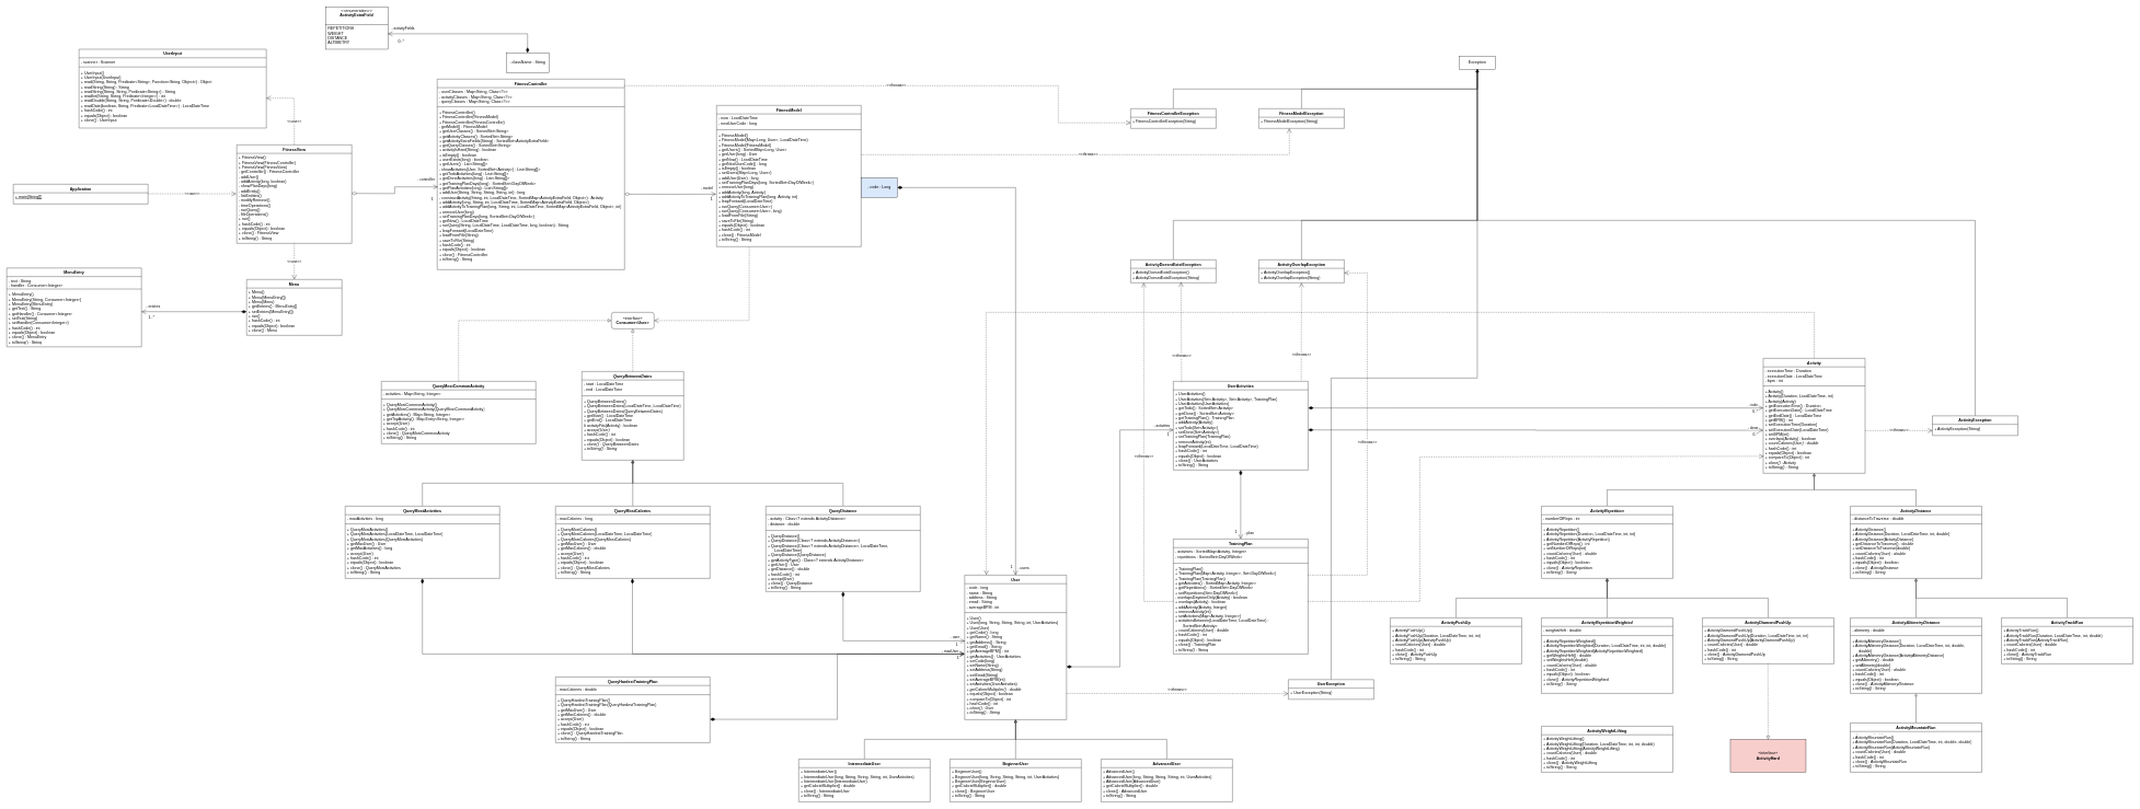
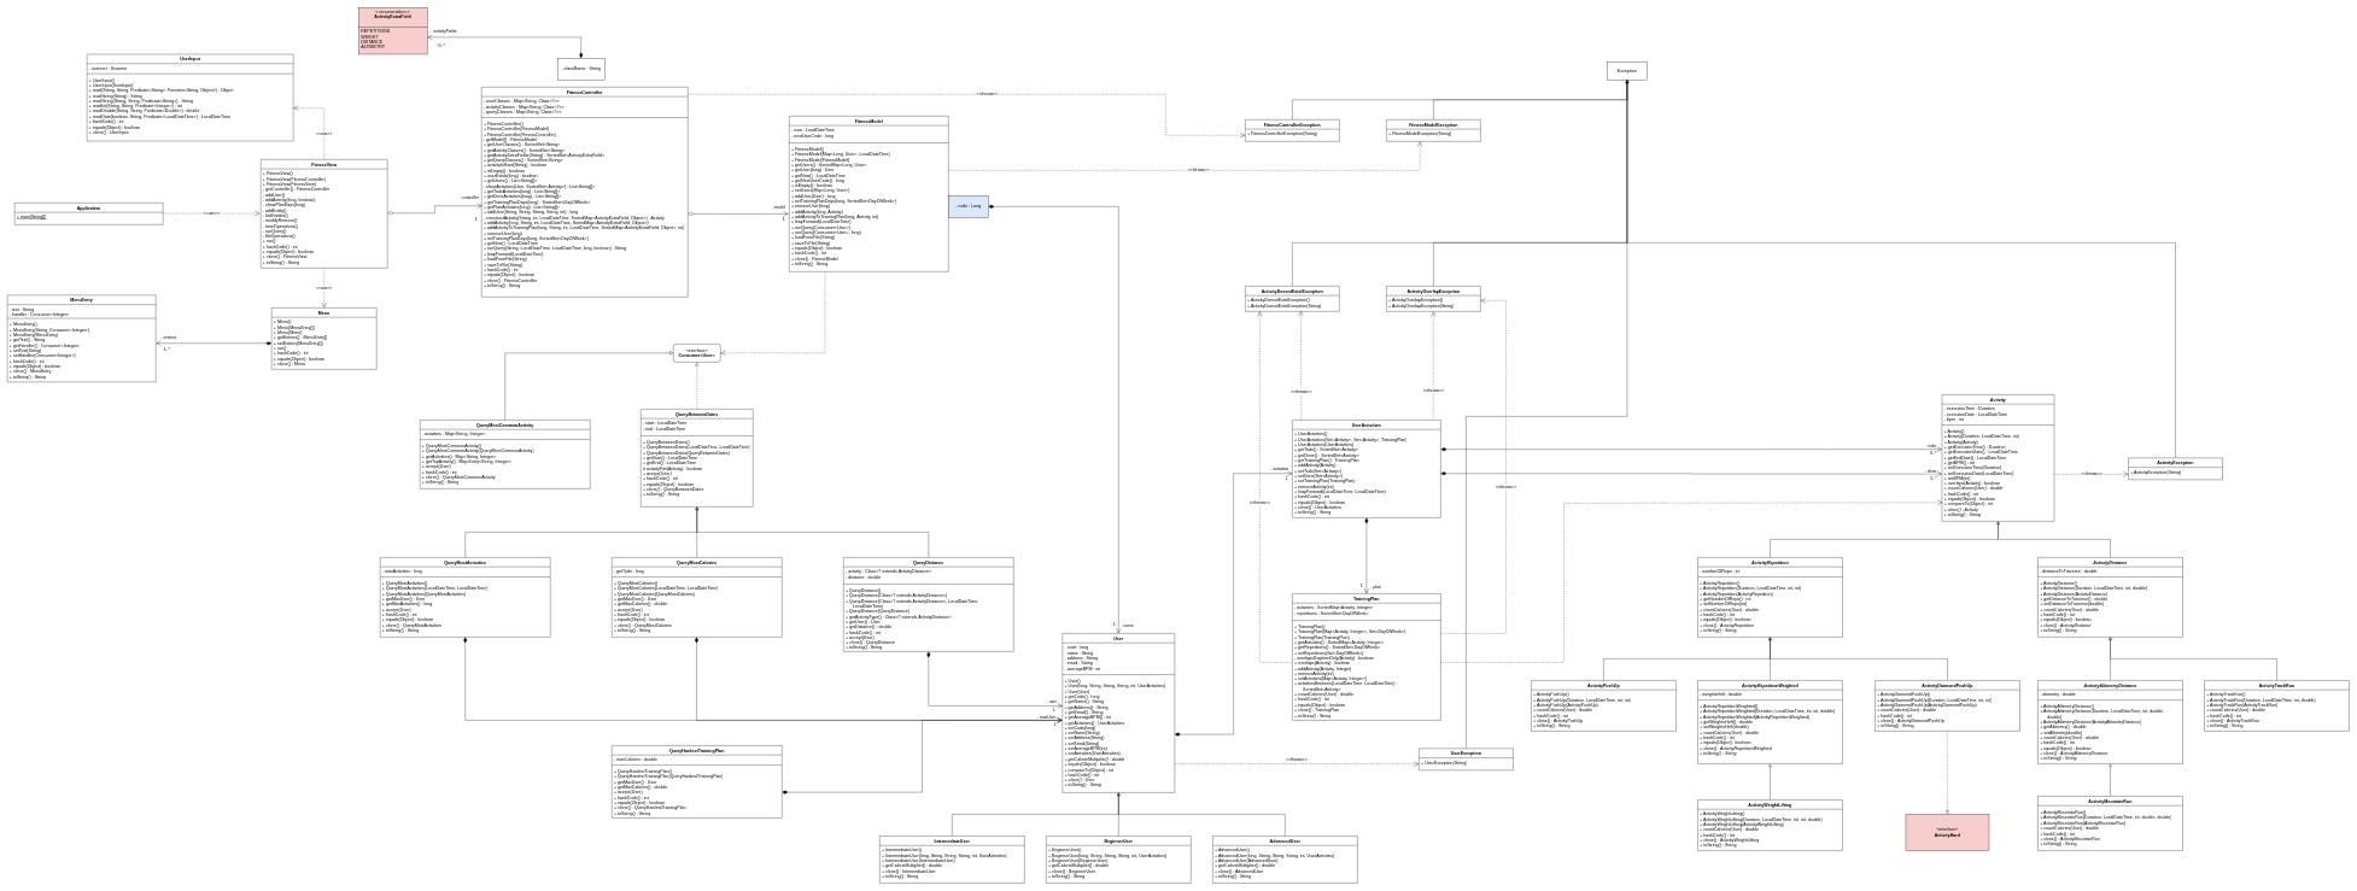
- <mxCell id="127" value="&lt;p style=&quot;margin:0px;margin-top:4px;text-align:center;&quot;&gt;&lt;i&gt;&amp;lt;&amp;lt;&lt;/i&gt;enumeration&lt;i&gt;&amp;gt;&amp;gt;&lt;/i&gt;&lt;br&gt;&lt;b&gt;ActivityExtraField&lt;/b&gt;&lt;br&gt;&lt;/p&gt;&lt;br&gt;&lt;hr size=&quot;1&quot; style=&quot;border-style:solid;&quot;&gt;&lt;p style=&quot;margin:0px;margin-left:4px;&quot;&gt;&amp;nbsp;REPETITIONS&lt;/p&gt;&lt;p style=&quot;margin:0px;margin-left:4px;&quot;&gt;&amp;nbsp;WEIGHT&lt;/p&gt;&lt;p style=&quot;margin:0px;margin-left:4px;&quot;&gt;&amp;nbsp;DISTANCE&lt;/p&gt;&lt;p style=&quot;margin:0px;margin-left:4px;&quot;&gt;&amp;nbsp;ALTIMETRY&lt;br&gt;&lt;/p&gt;" style="verticalAlign=top;align=left;overflow=fill;html=1;whiteSpace=wrap;" parent="1" vertex="1"><mxGeometry x="990" y="20" width="190" height="129" as="geometry" /></mxCell>
+ <mxCell id="127" value="&lt;p style=&quot;margin:0px;margin-top:4px;text-align:center;&quot;&gt;&lt;i&gt;&amp;lt;&amp;lt;&lt;/i&gt;enumeration&lt;i&gt;&amp;gt;&amp;gt;&lt;/i&gt;&lt;br&gt;&lt;b&gt;ActivityExtraField&lt;/b&gt;&lt;br&gt;&lt;/p&gt;&lt;br&gt;&lt;hr size=&quot;1&quot; style=&quot;border-style:solid;&quot;&gt;&lt;p style=&quot;margin:0px;margin-left:4px;&quot;&gt;&amp;nbsp;REPETITIONS&lt;/p&gt;&lt;p style=&quot;margin:0px;margin-left:4px;&quot;&gt;&amp;nbsp;WEIGHT&lt;/p&gt;&lt;p style=&quot;margin:0px;margin-left:4px;&quot;&gt;&amp;nbsp;DISTANCE&lt;/p&gt;&lt;p style=&quot;margin:0px;margin-left:4px;&quot;&gt;&amp;nbsp;ALTIMETRY&lt;br&gt;&lt;/p&gt;" style="verticalAlign=top;align=left;overflow=fill;html=1;whiteSpace=wrap;fillColor=#f8cecc;" parent="1" vertex="1"><mxGeometry x="990" y="20" width="190" height="129" as="geometry" /></mxCell>
- <mxCell id="110" value="Exception" style="html=1;whiteSpace=wrap;" parent="1" vertex="1"><mxGeometry x="4440" y="170" width="110" height="40" as="geometry" /></mxCell>
+ <mxCell id="110" value="Exception" style="html=1;whiteSpace=wrap;" parent="1" vertex="1"><mxGeometry x="4440" y="170" width="110" height="50" as="geometry" /></mxCell>
- <mxCell id="157" value="" style="endArrow=open;endSize=12;dashed=1;html=1;rounded=0;exitX=0.5;exitY=0;exitDx=0;exitDy=0;entryX=0.213;entryY=-0.002;entryDx=0;entryDy=0;entryPerimeter=0;" edge="1" parent="1" source="2" target="39"><mxGeometry width="160" relative="1" as="geometry"><mxPoint x="5460" y="990" as="sourcePoint" /><mxPoint x="2980" y="1140" as="targetPoint" /><Array as="points"><mxPoint x="5520" y="950" /><mxPoint x="3000" y="950" /></Array></mxGeometry></mxCell>
- <mxCell id="165" value="" style="endArrow=block;startArrow=none;endFill=0;startFill=0;endSize=8;html=1;verticalAlign=bottom;dashed=1;labelBackgroundColor=none;rounded=0;exitX=0.5;exitY=0;exitDx=0;exitDy=0;entryX=0;entryY=0.5;entryDx=0;entryDy=0;" edge="1" parent="1" source="75" target="162"><mxGeometry width="160" relative="1" as="geometry"><mxPoint x="1360" y="1035" as="sourcePoint" /><mxPoint x="1520" y="1035" as="targetPoint" /><Array as="points"><mxPoint x="1395" y="975" /></Array></mxGeometry></mxCell>
+ <mxCell id="165" value="" style="endArrow=block;startArrow=none;endFill=0;startFill=0;endSize=8;html=1;verticalAlign=bottom;dashed=0;labelBackgroundColor=none;rounded=0;exitX=0.5;exitY=0;exitDx=0;exitDy=0;entryX=0;entryY=0.5;entryDx=0;entryDy=0;" edge="1" parent="1" source="75" target="162"><mxGeometry width="160" relative="1" as="geometry"><mxPoint x="1360" y="1035" as="sourcePoint" /><mxPoint x="1520" y="1035" as="targetPoint" /><Array as="points"><mxPoint x="1395" y="975" /></Array></mxGeometry></mxCell>
- <mxCell id="72" value="&lt;div&gt;- maxCalories : long&lt;br&gt;&lt;/div&gt;" style="text;strokeColor=none;fillColor=none;align=left;verticalAlign=top;spacingLeft=4;spacingRight=4;overflow=hidden;rotatable=0;points=[[0,0.5],[1,0.5]];portConstraint=eastwest;whiteSpace=wrap;html=1;" parent="71" vertex="1"><mxGeometry y="26" width="470" height="24" as="geometry" /></mxCell>
+ <mxCell id="72" value="&lt;div&gt;- getTodo : long&lt;br&gt;&lt;/div&gt;" style="text;strokeColor=none;fillColor=none;align=left;verticalAlign=top;spacingLeft=4;spacingRight=4;overflow=hidden;rotatable=0;points=[[0,0.5],[1,0.5]];portConstraint=eastwest;whiteSpace=wrap;html=1;" parent="71" vertex="1"><mxGeometry y="26" width="470" height="24" as="geometry" /></mxCell>
+ <mxCell id="33" style="edgeStyle=orthogonalEdgeStyle;rounded=0;orthogonalLoop=1;jettySize=auto;html=1;exitX=0.5;exitY=0;exitDx=0;exitDy=0;endArrow=block;endFill=0;" parent="1" source="34" target="22" edge="1"><mxGeometry relative="1" as="geometry" /></mxCell>
